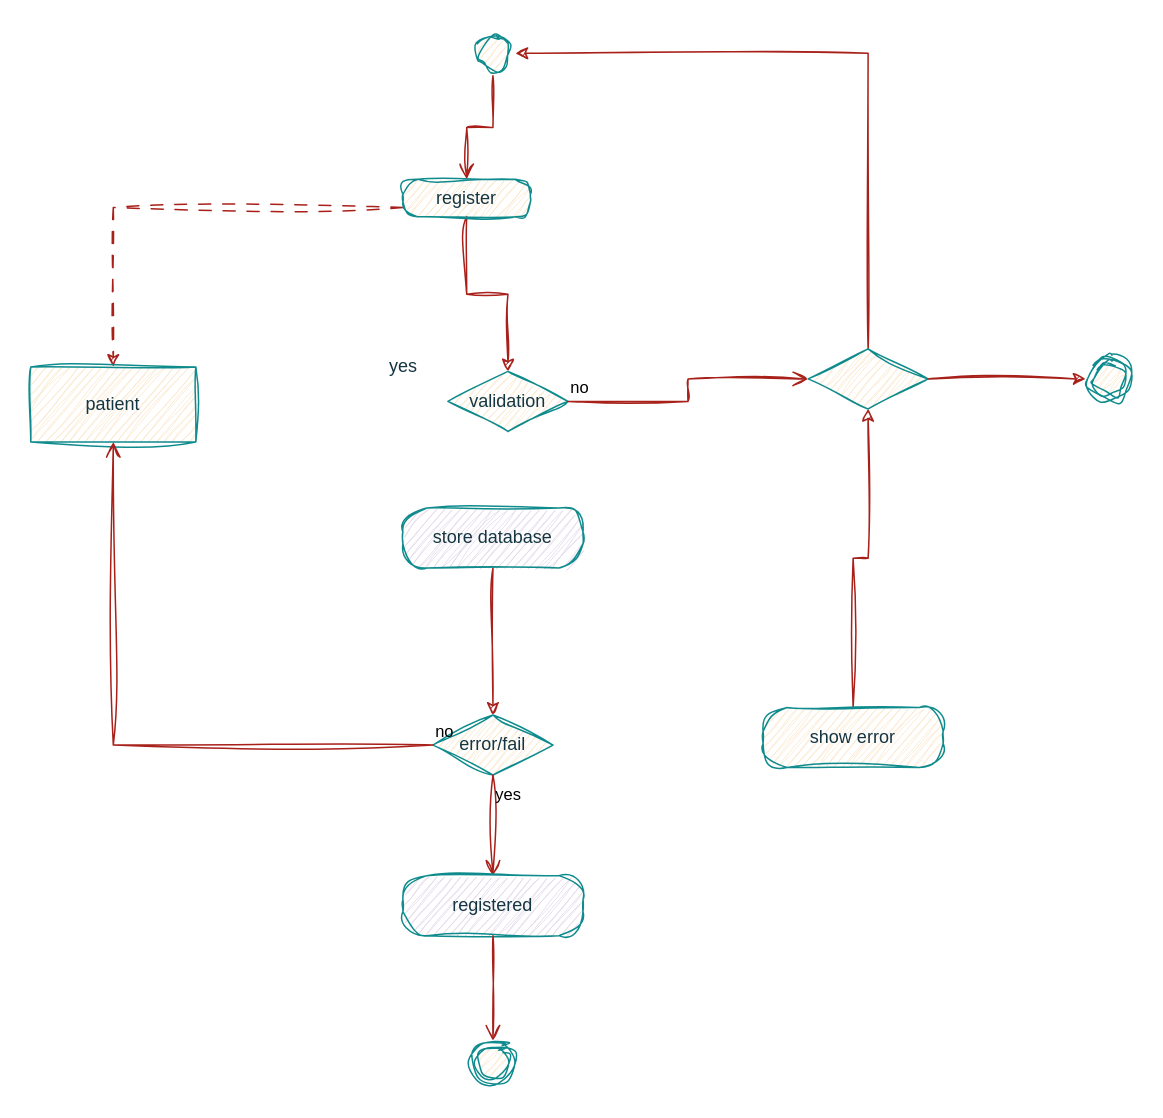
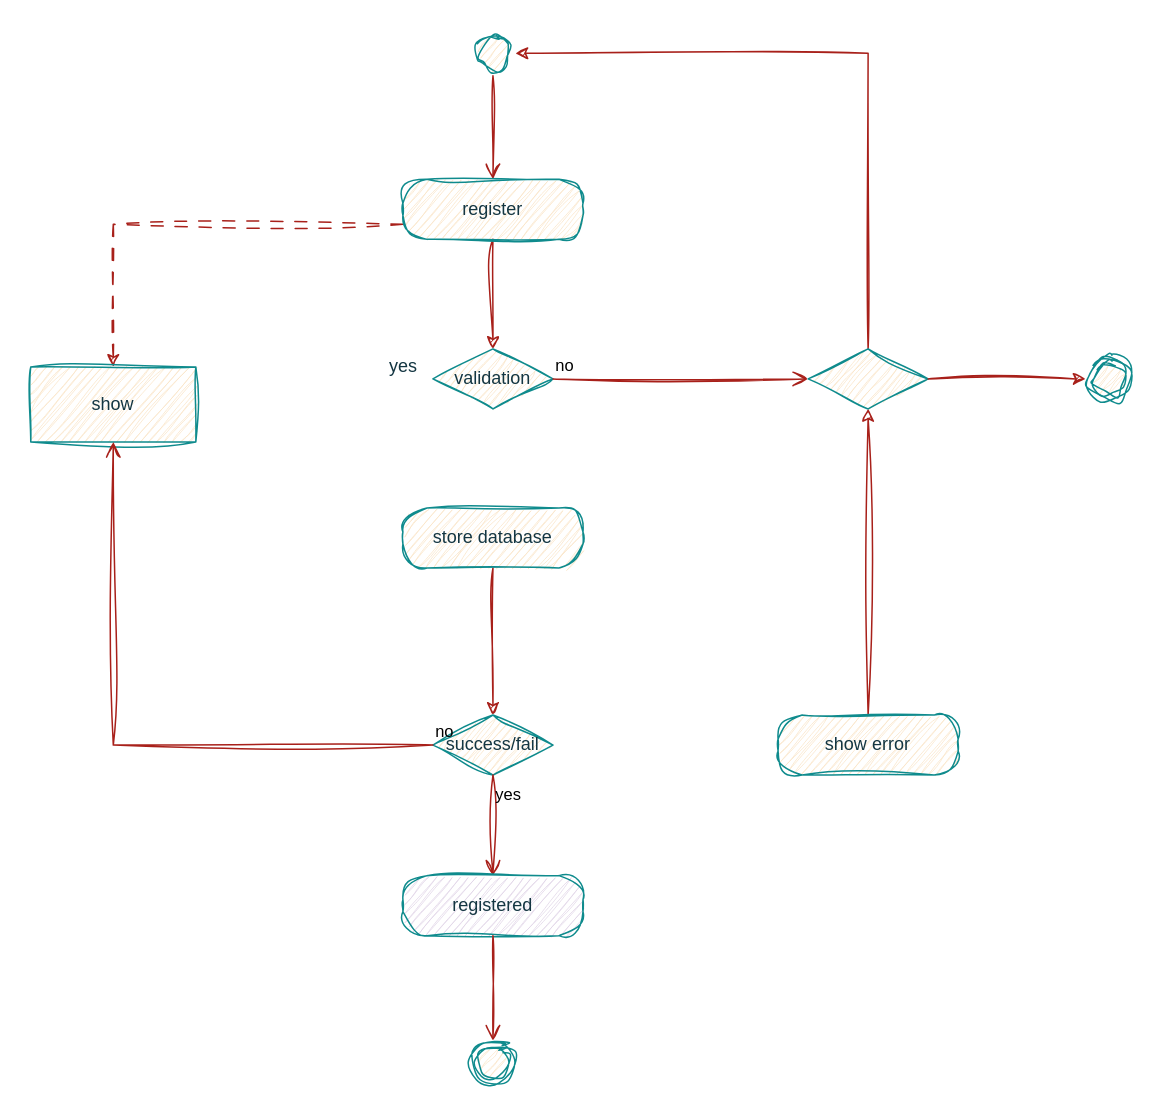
- <mxCell id="6" value="register" style="rounded=1;whiteSpace=wrap;html=1;arcSize=40;fontColor=#143642;fillColor=#FAE5C7;strokeColor=#0F8B8D;labelBackgroundColor=none;sketch=1;curveFitting=1;jiggle=2;" parent="1" vertex="1"><mxGeometry x="268" y="119" width="85" height="25" as="geometry" /></mxCell>
+ <mxCell id="6" value="register" style="rounded=1;whiteSpace=wrap;html=1;arcSize=40;fontColor=#143642;fillColor=#FAE5C7;strokeColor=#0F8B8D;labelBackgroundColor=none;sketch=1;curveFitting=1;jiggle=2;" parent="1" vertex="1"><mxGeometry x="268" y="119" width="120" height="40" as="geometry" /></mxCell>
- <mxCell id="7" value="validation" style="rhombus;whiteSpace=wrap;html=1;fontColor=#143642;fillColor=#FAE5C7;strokeColor=#0F8B8D;labelBackgroundColor=none;sketch=1;curveFitting=1;jiggle=2;" parent="1" vertex="1"><mxGeometry x="298" y="247" width="80" height="40" as="geometry" /></mxCell>
+ <mxCell id="7" value="validation" style="rhombus;whiteSpace=wrap;html=1;fontColor=#143642;fillColor=#FAE5C7;strokeColor=#0F8B8D;labelBackgroundColor=none;sketch=1;curveFitting=1;jiggle=2;" parent="1" vertex="1"><mxGeometry x="288" y="232" width="80" height="40" as="geometry" /></mxCell>
- <mxCell id="9" value="patient" style="html=1;whiteSpace=wrap;strokeColor=#0F8B8D;fontColor=#143642;fillColor=#FAE5C7;labelBackgroundColor=none;sketch=1;curveFitting=1;jiggle=2;" parent="1" vertex="1"><mxGeometry x="20" y="244" width="110" height="50" as="geometry" /></mxCell>
+ <mxCell id="9" value="show" style="html=1;whiteSpace=wrap;strokeColor=#0F8B8D;fontColor=#143642;fillColor=#FAE5C7;labelBackgroundColor=none;sketch=1;curveFitting=1;jiggle=2;" parent="1" vertex="1"><mxGeometry x="20" y="244" width="110" height="50" as="geometry" /></mxCell>
- <mxCell id="13" value="store database" style="rounded=1;whiteSpace=wrap;html=1;arcSize=40;fontColor=#143642;fillColor=#e1d5e7;strokeColor=#0F8B8D;labelBackgroundColor=none;sketch=1;curveFitting=1;jiggle=2;" parent="1" vertex="1"><mxGeometry x="268" y="338" width="120" height="40" as="geometry" /></mxCell>
+ <mxCell id="13" value="store database" style="rounded=1;whiteSpace=wrap;html=1;arcSize=40;fontColor=#143642;fillColor=#FAE5C7;strokeColor=#0F8B8D;labelBackgroundColor=none;sketch=1;curveFitting=1;jiggle=2;" parent="1" vertex="1"><mxGeometry x="268" y="338" width="120" height="40" as="geometry" /></mxCell>
- <mxCell id="19" value="show error" style="rounded=1;whiteSpace=wrap;html=1;arcSize=40;fontColor=#143642;fillColor=#FAE5C7;strokeColor=#0F8B8D;labelBackgroundColor=none;sketch=1;curveFitting=1;jiggle=2;" parent="1" vertex="1"><mxGeometry x="508" y="471" width="120" height="40" as="geometry" /></mxCell>
+ <mxCell id="19" value="show error" style="rounded=1;whiteSpace=wrap;html=1;arcSize=40;fontColor=#143642;fillColor=#FAE5C7;strokeColor=#0F8B8D;labelBackgroundColor=none;sketch=1;curveFitting=1;jiggle=2;" parent="1" vertex="1"><mxGeometry x="518" y="476" width="120" height="40" as="geometry" /></mxCell>
- <mxCell id="15" value="error/fail" style="rhombus;whiteSpace=wrap;html=1;fontColor=#143642;fillColor=#FAE5C7;strokeColor=#0F8B8D;labelBackgroundColor=none;sketch=1;curveFitting=1;jiggle=2;" parent="1" vertex="1"><mxGeometry x="288" y="476" width="80" height="40" as="geometry" /></mxCell>
+ <mxCell id="15" value="success/fail" style="rhombus;whiteSpace=wrap;html=1;fontColor=#143642;fillColor=#FAE5C7;strokeColor=#0F8B8D;labelBackgroundColor=none;sketch=1;curveFitting=1;jiggle=2;" parent="1" vertex="1"><mxGeometry x="288" y="476" width="80" height="40" as="geometry" /></mxCell>
